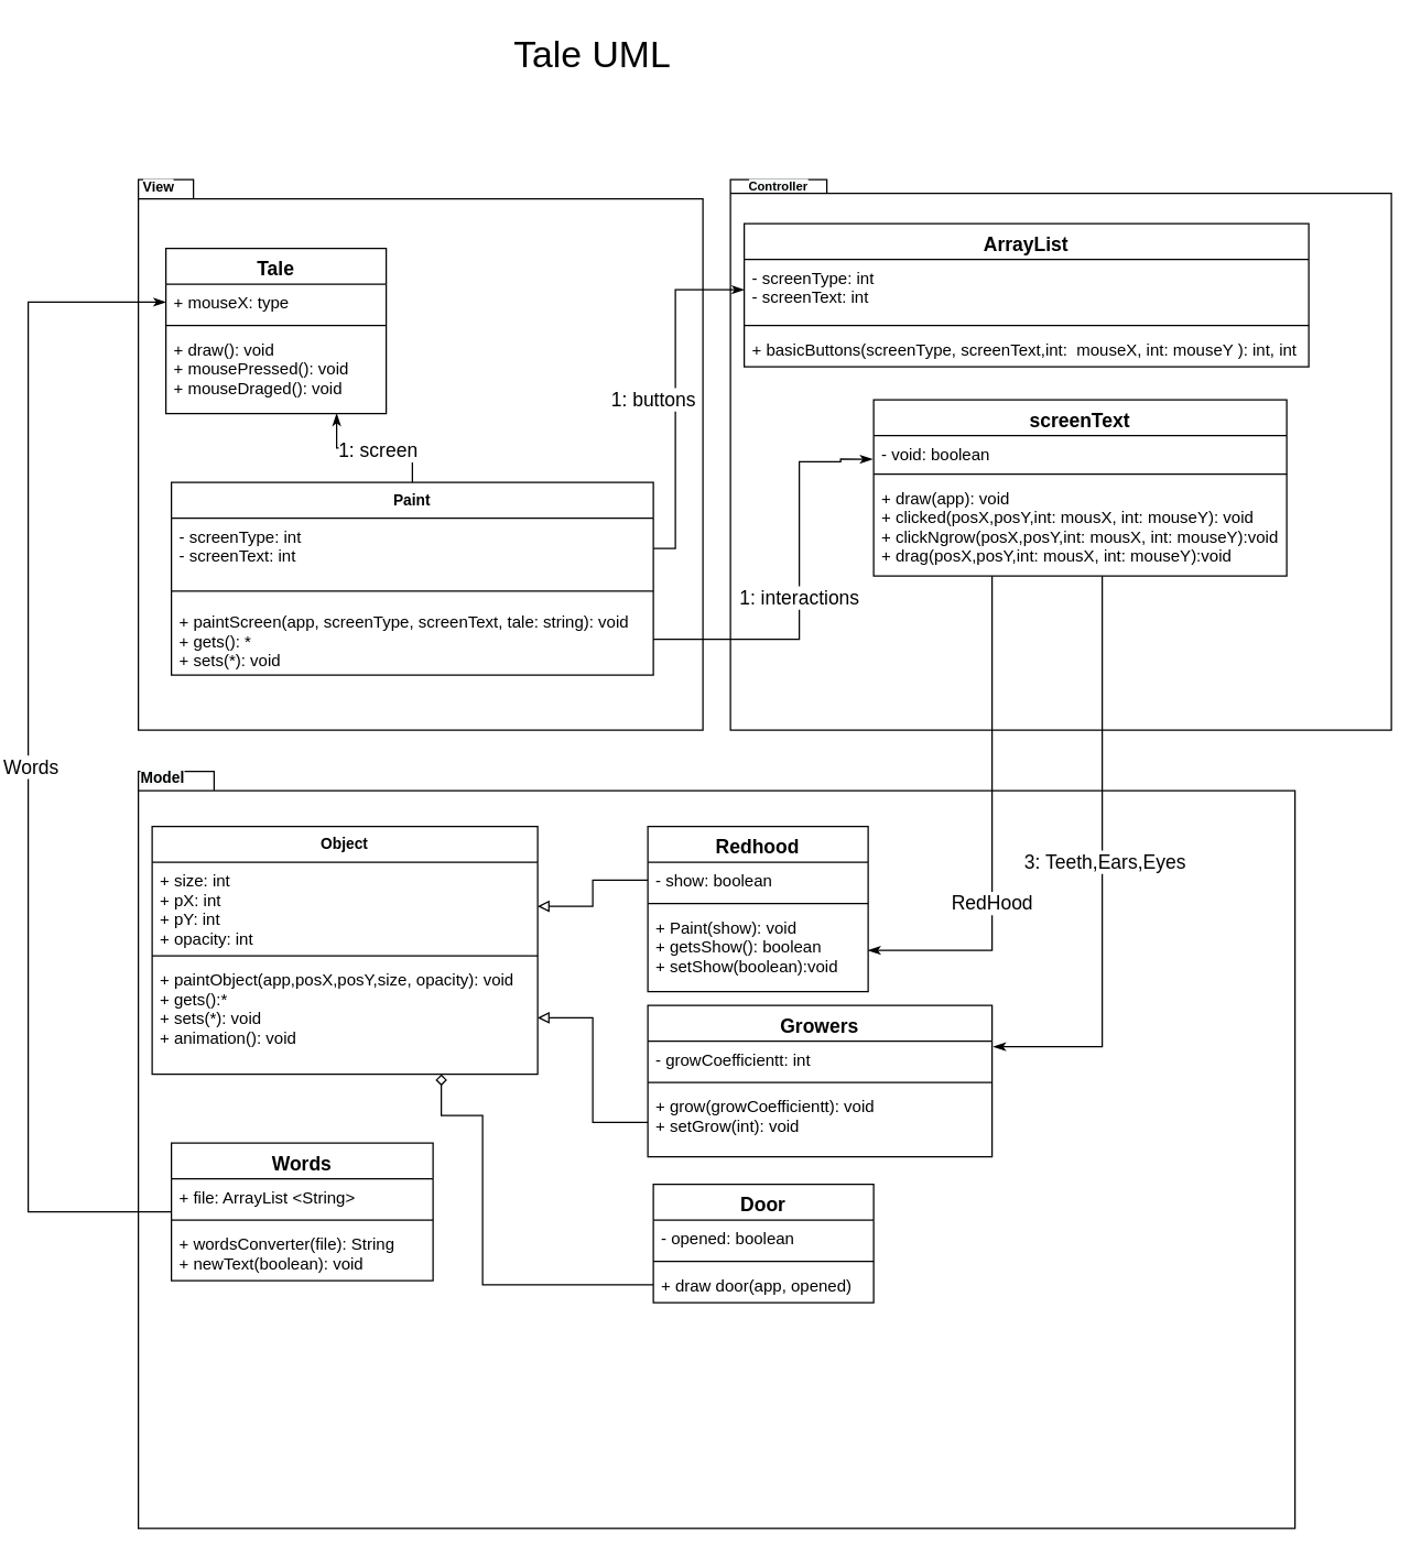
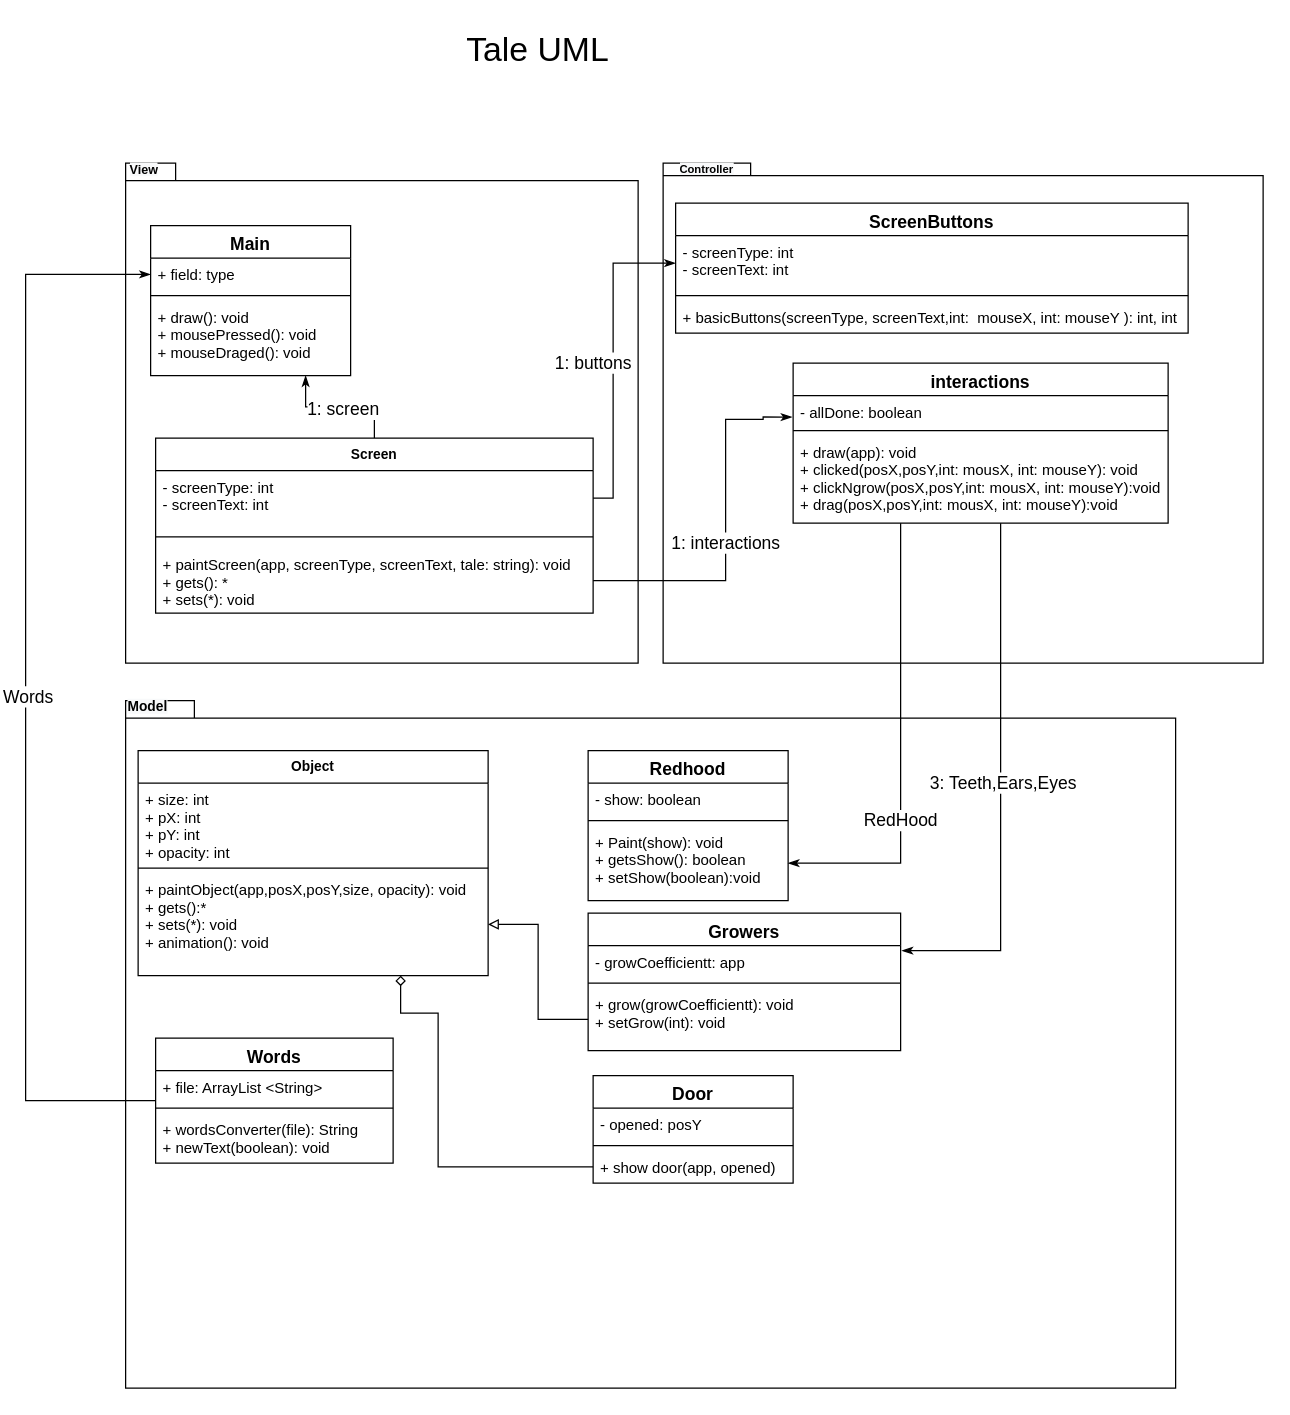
- <mxCell id="38" value="ArrayList" style="swimlane;fontStyle=1;align=center;verticalAlign=top;childLayout=stackLayout;horizontal=1;startSize=26;horizontalStack=0;resizeParent=1;resizeParentMax=0;resizeLast=0;collapsible=1;marginBottom=0;fontSize=14;" parent="1" vertex="1"><mxGeometry x="540" y="162" width="410" height="104" as="geometry" /></mxCell>
+ <mxCell id="38" value="ScreenButtons" style="swimlane;fontStyle=1;align=center;verticalAlign=top;childLayout=stackLayout;horizontal=1;startSize=26;horizontalStack=0;resizeParent=1;resizeParentMax=0;resizeLast=0;collapsible=1;marginBottom=0;fontSize=14;" parent="1" vertex="1"><mxGeometry x="540" y="162" width="410" height="104" as="geometry" /></mxCell>
- <mxCell id="34" value="Tale" style="swimlane;fontStyle=1;align=center;verticalAlign=top;childLayout=stackLayout;horizontal=1;startSize=26;horizontalStack=0;resizeParent=1;resizeParentMax=0;resizeLast=0;collapsible=1;marginBottom=0;fontSize=14;" parent="1" vertex="1"><mxGeometry x="120" y="180" width="160" height="120" as="geometry" /></mxCell>
+ <mxCell id="34" value="Main" style="swimlane;fontStyle=1;align=center;verticalAlign=top;childLayout=stackLayout;horizontal=1;startSize=26;horizontalStack=0;resizeParent=1;resizeParentMax=0;resizeLast=0;collapsible=1;marginBottom=0;fontSize=14;" parent="1" vertex="1"><mxGeometry x="120" y="180" width="160" height="120" as="geometry" /></mxCell>
- <mxCell id="35" value="+ mouseX: type" style="text;strokeColor=none;fillColor=none;align=left;verticalAlign=top;spacingLeft=4;spacingRight=4;overflow=hidden;rotatable=0;points=[[0,0.5],[1,0.5]];portConstraint=eastwest;" parent="34" vertex="1"><mxGeometry y="26" width="160" height="26" as="geometry" /></mxCell>
+ <mxCell id="35" value="+ field: type" style="text;strokeColor=none;fillColor=none;align=left;verticalAlign=top;spacingLeft=4;spacingRight=4;overflow=hidden;rotatable=0;points=[[0,0.5],[1,0.5]];portConstraint=eastwest;" parent="34" vertex="1"><mxGeometry y="26" width="160" height="26" as="geometry" /></mxCell>
- <mxCell id="53" value="screenText" style="swimlane;fontStyle=1;align=center;verticalAlign=top;childLayout=stackLayout;horizontal=1;startSize=26;horizontalStack=0;resizeParent=1;resizeParentMax=0;resizeLast=0;collapsible=1;marginBottom=0;fontSize=14;" parent="1" vertex="1"><mxGeometry x="634" y="290" width="300" height="128" as="geometry" /></mxCell>
+ <mxCell id="53" value="interactions" style="swimlane;fontStyle=1;align=center;verticalAlign=top;childLayout=stackLayout;horizontal=1;startSize=26;horizontalStack=0;resizeParent=1;resizeParentMax=0;resizeLast=0;collapsible=1;marginBottom=0;fontSize=14;" parent="1" vertex="1"><mxGeometry x="634" y="290" width="300" height="128" as="geometry" /></mxCell>
- <mxCell id="54" value="- void: boolean" style="text;strokeColor=none;fillColor=none;align=left;verticalAlign=top;spacingLeft=4;spacingRight=4;overflow=hidden;rotatable=0;points=[[0,0.5],[1,0.5]];portConstraint=eastwest;" parent="53" vertex="1"><mxGeometry y="26" width="300" height="24" as="geometry" /></mxCell>
+ <mxCell id="54" value="- allDone: boolean" style="text;strokeColor=none;fillColor=none;align=left;verticalAlign=top;spacingLeft=4;spacingRight=4;overflow=hidden;rotatable=0;points=[[0,0.5],[1,0.5]];portConstraint=eastwest;" parent="53" vertex="1"><mxGeometry y="26" width="300" height="24" as="geometry" /></mxCell>
- <mxCell id="14" value="Paint" style="swimlane;fontStyle=1;align=center;verticalAlign=top;childLayout=stackLayout;horizontal=1;startSize=26;horizontalStack=0;resizeParent=1;resizeParentMax=0;resizeLast=0;collapsible=1;marginBottom=0;fontSize=11;" parent="1" vertex="1"><mxGeometry x="124" y="350" width="350" height="140" as="geometry" /></mxCell>
+ <mxCell id="14" value="Screen" style="swimlane;fontStyle=1;align=center;verticalAlign=top;childLayout=stackLayout;horizontal=1;startSize=26;horizontalStack=0;resizeParent=1;resizeParentMax=0;resizeLast=0;collapsible=1;marginBottom=0;fontSize=11;" parent="1" vertex="1"><mxGeometry x="124" y="350" width="350" height="140" as="geometry" /></mxCell>
- <mxCell id="23" style="edgeStyle=orthogonalEdgeStyle;rounded=0;orthogonalLoop=1;jettySize=auto;html=1;fontSize=14;endArrow=block;endFill=0;" parent="1" source="20" target="9" edge="1"><mxGeometry relative="1" as="geometry" /></mxCell>
- <mxCell id="25" value="- growCoefficientt: int" style="text;strokeColor=none;fillColor=none;align=left;verticalAlign=top;spacingLeft=4;spacingRight=4;overflow=hidden;rotatable=0;points=[[0,0.5],[1,0.5]];portConstraint=eastwest;" parent="24" vertex="1"><mxGeometry y="26" width="250" height="26" as="geometry" /></mxCell>
+ <mxCell id="25" value="- growCoefficientt: app" style="text;strokeColor=none;fillColor=none;align=left;verticalAlign=top;spacingLeft=4;spacingRight=4;overflow=hidden;rotatable=0;points=[[0,0.5],[1,0.5]];portConstraint=eastwest;" parent="24" vertex="1"><mxGeometry y="26" width="250" height="26" as="geometry" /></mxCell>
- <mxCell id="30" value="- opened: boolean" style="text;strokeColor=none;fillColor=none;align=left;verticalAlign=top;spacingLeft=4;spacingRight=4;overflow=hidden;rotatable=0;points=[[0,0.5],[1,0.5]];portConstraint=eastwest;" parent="29" vertex="1"><mxGeometry y="26" width="160" height="26" as="geometry" /></mxCell>
+ <mxCell id="30" value="- opened: posY" style="text;strokeColor=none;fillColor=none;align=left;verticalAlign=top;spacingLeft=4;spacingRight=4;overflow=hidden;rotatable=0;points=[[0,0.5],[1,0.5]];portConstraint=eastwest;" parent="29" vertex="1"><mxGeometry y="26" width="160" height="26" as="geometry" /></mxCell>
- <mxCell id="32" value="+ draw door(app, opened)" style="text;strokeColor=none;fillColor=none;align=left;verticalAlign=top;spacingLeft=4;spacingRight=4;overflow=hidden;rotatable=0;points=[[0,0.5],[1,0.5]];portConstraint=eastwest;" parent="29" vertex="1"><mxGeometry y="60" width="160" height="26" as="geometry" /></mxCell>
+ <mxCell id="32" value="+ show door(app, opened)" style="text;strokeColor=none;fillColor=none;align=left;verticalAlign=top;spacingLeft=4;spacingRight=4;overflow=hidden;rotatable=0;points=[[0,0.5],[1,0.5]];portConstraint=eastwest;" parent="29" vertex="1"><mxGeometry y="60" width="160" height="26" as="geometry" /></mxCell>
